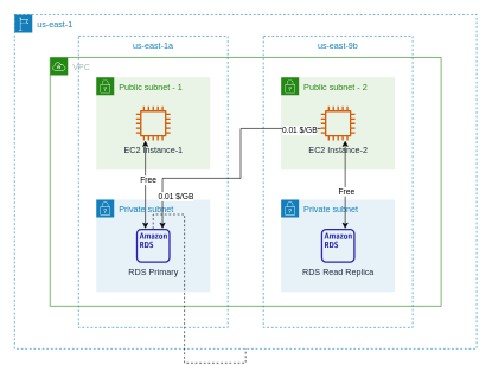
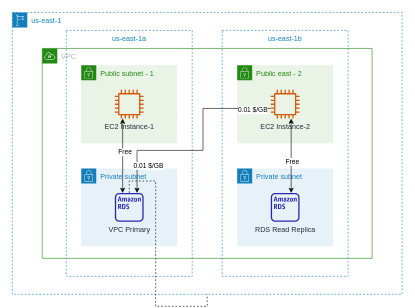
- <mxCell id="4" value="us-east-9b" style="fillColor=none;strokeColor=#147EBA;dashed=1;verticalAlign=top;fontStyle=0;fontColor=#147EBA;" vertex="1" parent="1"><mxGeometry x="370" y="50" width="210" height="410" as="geometry" /></mxCell>
+ <mxCell id="4" value="us-east-1b" style="fillColor=none;strokeColor=#147EBA;dashed=1;verticalAlign=top;fontStyle=0;fontColor=#147EBA;" vertex="1" parent="1"><mxGeometry x="370" y="50" width="210" height="410" as="geometry" /></mxCell>
- <mxCell id="14" value="Public subnet - 2" style="points=[[0,0],[0.25,0],[0.5,0],[0.75,0],[1,0],[1,0.25],[1,0.5],[1,0.75],[1,1],[0.75,1],[0.5,1],[0.25,1],[0,1],[0,0.75],[0,0.5],[0,0.25]];outlineConnect=0;gradientColor=none;html=1;whiteSpace=wrap;fontSize=12;fontStyle=0;container=0;pointerEvents=0;collapsible=0;recursiveResize=0;shape=mxgraph.aws4.group;grIcon=mxgraph.aws4.group_security_group;grStroke=0;strokeColor=#248814;fillColor=#E9F3E6;verticalAlign=top;align=left;spacingLeft=30;fontColor=#248814;dashed=0;" vertex="1" parent="1"><mxGeometry x="395" y="108" width="160" height="130" as="geometry" /></mxCell>
+ <mxCell id="14" value="Public east - 2" style="points=[[0,0],[0.25,0],[0.5,0],[0.75,0],[1,0],[1,0.25],[1,0.5],[1,0.75],[1,1],[0.75,1],[0.5,1],[0.25,1],[0,1],[0,0.75],[0,0.5],[0,0.25]];outlineConnect=0;gradientColor=none;html=1;whiteSpace=wrap;fontSize=12;fontStyle=0;container=0;pointerEvents=0;collapsible=0;recursiveResize=0;shape=mxgraph.aws4.group;grIcon=mxgraph.aws4.group_security_group;grStroke=0;strokeColor=#248814;fillColor=#E9F3E6;verticalAlign=top;align=left;spacingLeft=30;fontColor=#248814;dashed=0;" vertex="1" parent="1"><mxGeometry x="395" y="108" width="160" height="130" as="geometry" /></mxCell>
- <mxCell id="10" value="RDS Primary" style="sketch=0;outlineConnect=0;fontColor=#232F3E;gradientColor=none;fillColor=#2E27AD;strokeColor=none;dashed=0;verticalLabelPosition=bottom;verticalAlign=top;align=center;html=1;fontSize=12;fontStyle=0;aspect=fixed;pointerEvents=1;shape=mxgraph.aws4.rds_instance_alt;" vertex="1" parent="1"><mxGeometry x="191" y="321" width="48" height="48" as="geometry" /></mxCell>
+ <mxCell id="10" value="VPC Primary" style="sketch=0;outlineConnect=0;fontColor=#232F3E;gradientColor=none;fillColor=#2E27AD;strokeColor=none;dashed=0;verticalLabelPosition=bottom;verticalAlign=top;align=center;html=1;fontSize=12;fontStyle=0;aspect=fixed;pointerEvents=1;shape=mxgraph.aws4.rds_instance_alt;" vertex="1" parent="1"><mxGeometry x="191" y="321" width="48" height="48" as="geometry" /></mxCell>
